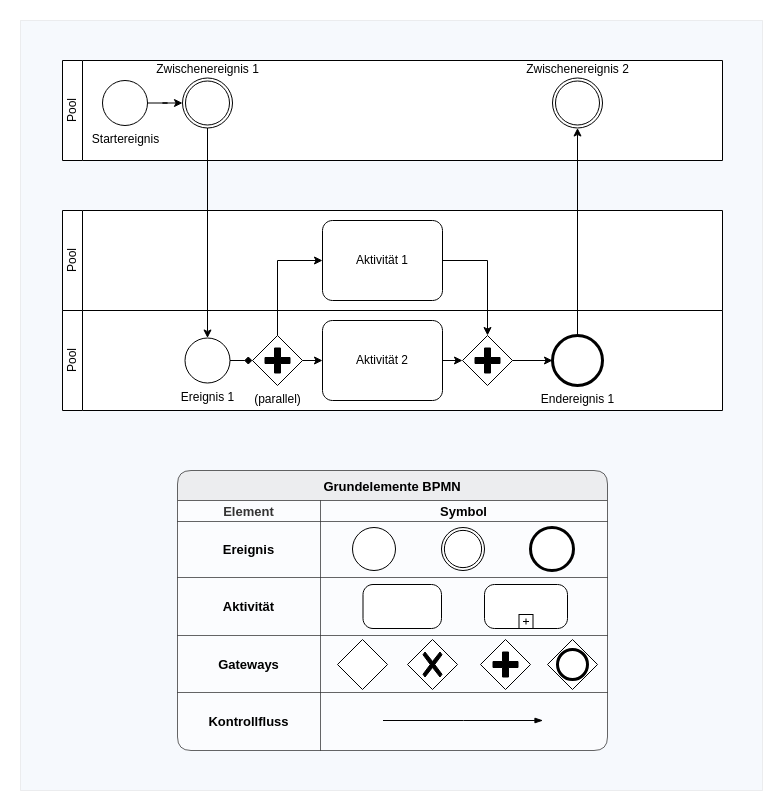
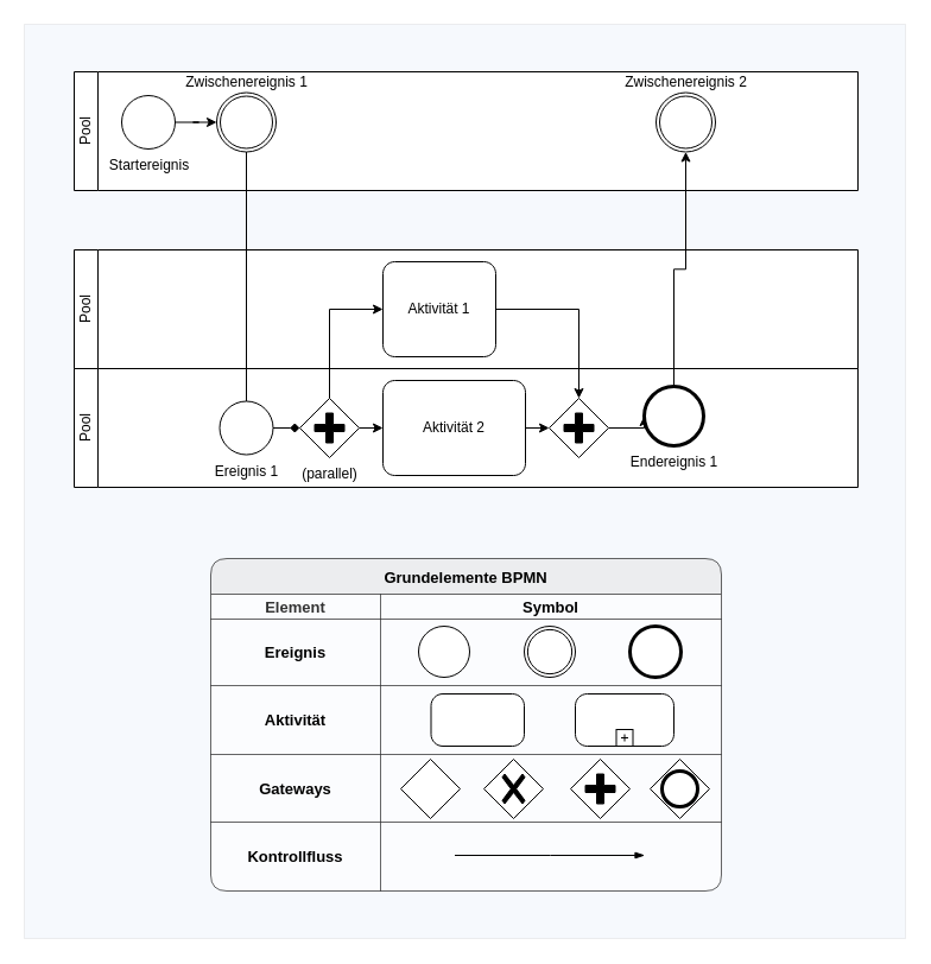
- <mxCell id="9" value="Aktivität 1" style="points=[[0.25,0,0],[0.5,0,0],[0.75,0,0],[1,0.25,0],[1,0.5,0],[1,0.75,0],[0.75,1,0],[0.5,1,0],[0.25,1,0],[0,0.75,0],[0,0.5,0],[0,0.25,0]];shape=mxgraph.bpmn.task;whiteSpace=wrap;rectStyle=rounded;size=10;html=1;container=1;expand=0;collapsible=0;taskMarker=abstract;" parent="8" vertex="1"><mxGeometry x="260" y="10" width="120" height="80" as="geometry" /></mxCell>
+ <mxCell id="9" value="Aktivität 1" style="points=[[0.25,0,0],[0.5,0,0],[0.75,0,0],[1,0.25,0],[1,0.5,0],[1,0.75,0],[0.75,1,0],[0.5,1,0],[0.25,1,0],[0,0.75,0],[0,0.5,0],[0,0.25,0]];shape=mxgraph.bpmn.task;whiteSpace=wrap;rectStyle=rounded;size=10;html=1;container=1;expand=0;collapsible=0;taskMarker=abstract;" parent="8" vertex="1"><mxGeometry x="260" y="10" width="95" height="80" as="geometry" /></mxCell>
- <mxCell id="20" style="edgeStyle=orthogonalEdgeStyle;rounded=0;orthogonalLoop=1;jettySize=auto;html=1;exitX=0.5;exitY=1;exitDx=0;exitDy=0;exitPerimeter=0;entryX=0.5;entryY=0;entryDx=0;entryDy=0;entryPerimeter=0;" parent="1" source="6" target="11" edge="1"><mxGeometry relative="1" as="geometry" /></mxCell>
+ <mxCell id="20" style="edgeStyle=orthogonalEdgeStyle;rounded=0;orthogonalLoop=1;jettySize=auto;html=1;exitX=0.5;exitY=1;exitDx=0;exitDy=0;exitPerimeter=0;entryX=0.5;entryY=0;entryDx=0;entryDy=0;entryPerimeter=0;endArrow=none;" parent="1" source="6" target="11" edge="1"><mxGeometry relative="1" as="geometry" /></mxCell>
- <mxCell id="19" value="Endereignis 1" style="points=[[0.145,0.145,0],[0.5,0,0],[0.855,0.145,0],[1,0.5,0],[0.855,0.855,0],[0.5,1,0],[0.145,0.855,0],[0,0.5,0]];shape=mxgraph.bpmn.event;html=1;verticalLabelPosition=bottom;labelBackgroundColor=#ffffff;verticalAlign=top;align=center;perimeter=ellipsePerimeter;outlineConnect=0;aspect=fixed;outline=end;symbol=terminate2;" parent="10" vertex="1"><mxGeometry x="490" y="25" width="50" height="50" as="geometry" /></mxCell>
+ <mxCell id="19" value="Endereignis 1" style="points=[[0.145,0.145,0],[0.5,0,0],[0.855,0.145,0],[1,0.5,0],[0.855,0.855,0],[0.5,1,0],[0.145,0.855,0],[0,0.5,0]];shape=mxgraph.bpmn.event;html=1;verticalLabelPosition=bottom;labelBackgroundColor=#ffffff;verticalAlign=top;align=center;perimeter=ellipsePerimeter;outlineConnect=0;aspect=fixed;outline=end;symbol=terminate2;" parent="10" vertex="1"><mxGeometry x="480" y="15" width="50" height="50" as="geometry" /></mxCell>
